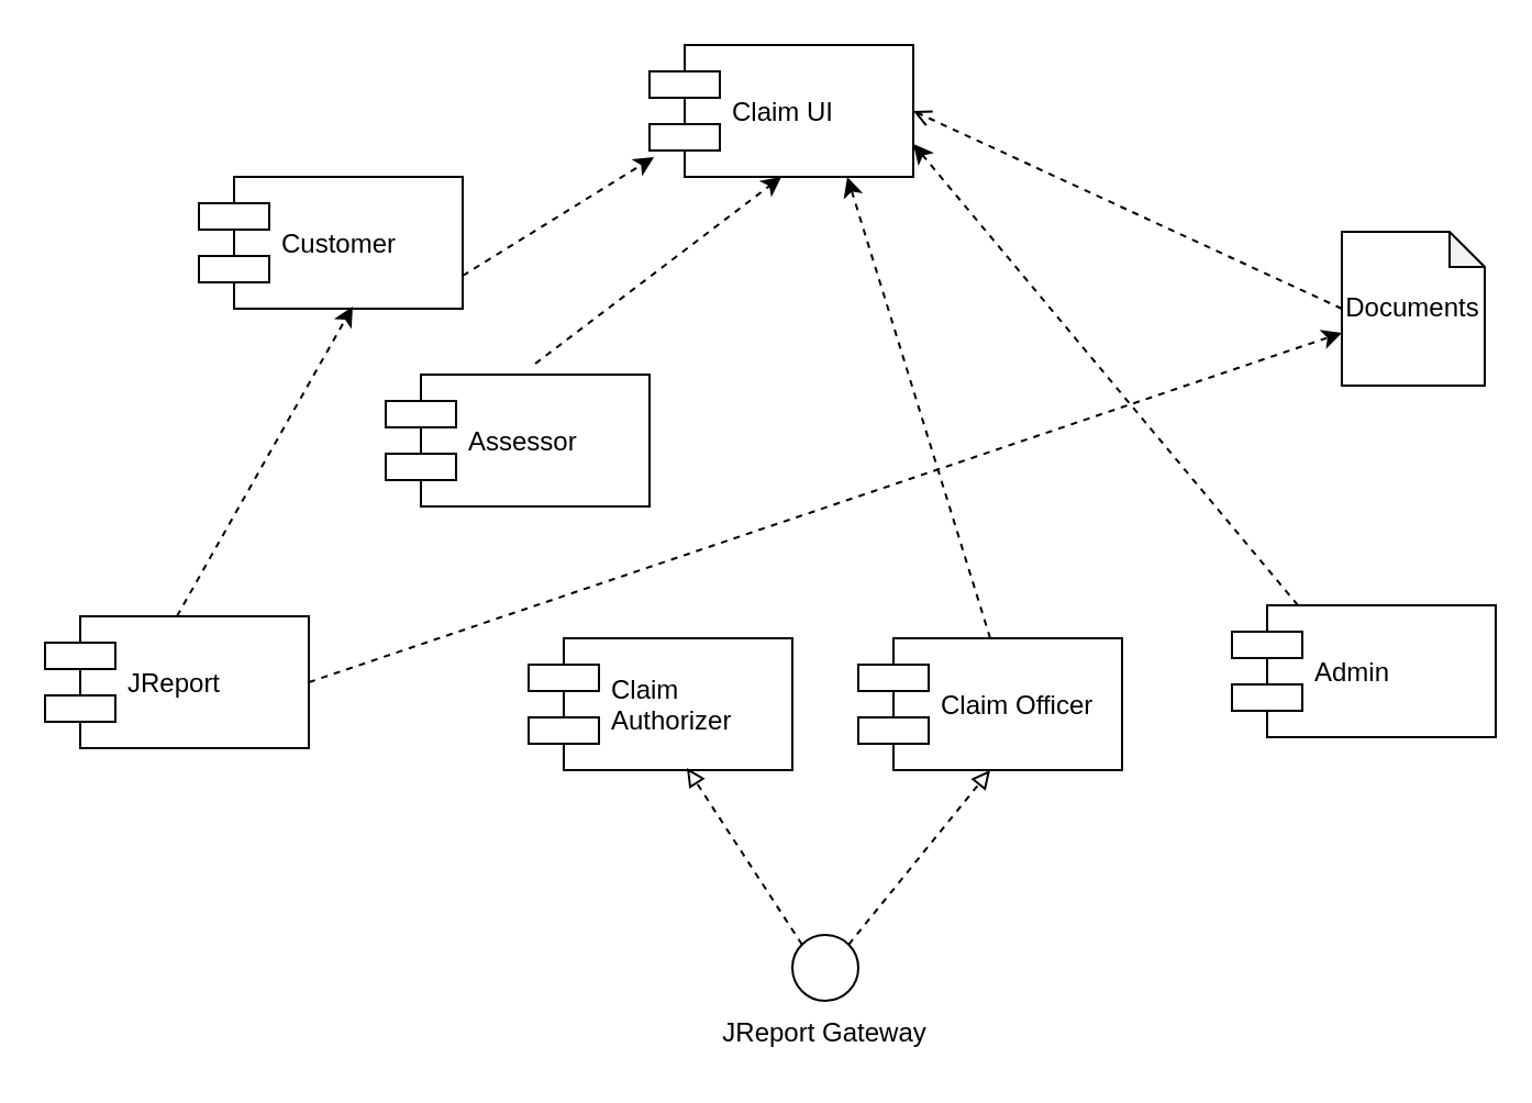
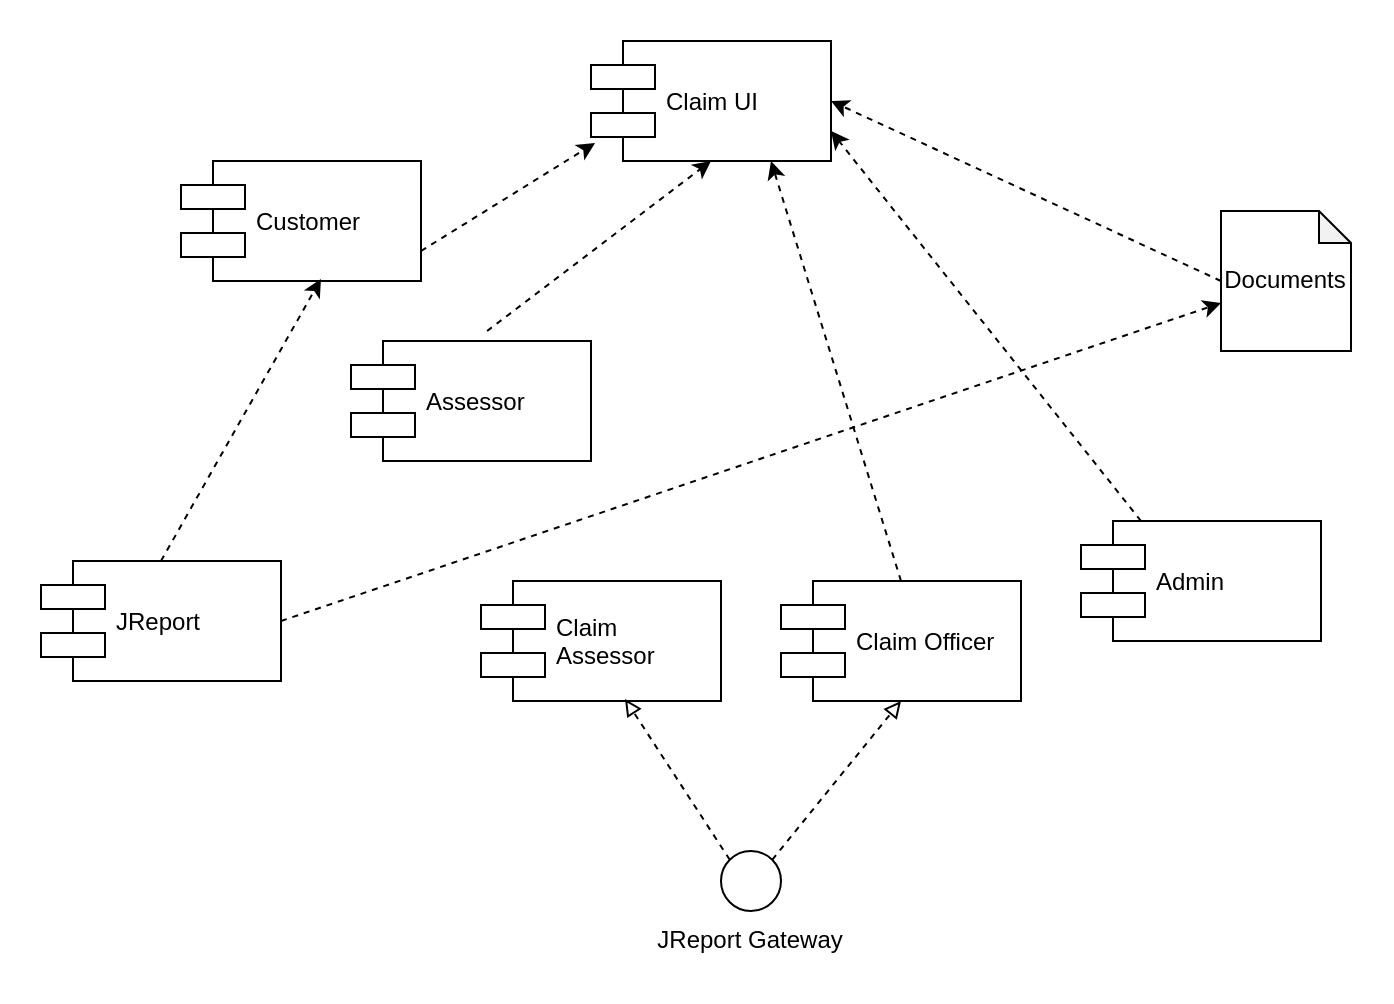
- <mxCell id="16" value="" style="endArrow=open;html=1;entryX=1;entryY=0.5;entryDx=0;entryDy=0;exitX=0;exitY=0.5;exitDx=0;exitDy=0;dashed=1;exitPerimeter=0;" edge="1" parent="1" source="15" target="3"><mxGeometry width="50" height="50" relative="1" as="geometry"><mxPoint x="280" y="195" as="sourcePoint" /><mxPoint x="367" y="141" as="targetPoint" /></mxGeometry></mxCell>
+ <mxCell id="16" value="" style="endArrow=classic;html=1;entryX=1;entryY=0.5;entryDx=0;entryDy=0;exitX=0;exitY=0.5;exitDx=0;exitDy=0;dashed=1;exitPerimeter=0;" edge="1" parent="1" source="15" target="3"><mxGeometry width="50" height="50" relative="1" as="geometry"><mxPoint x="280" y="195" as="sourcePoint" /><mxPoint x="367" y="141" as="targetPoint" /></mxGeometry></mxCell>
- <mxCell id="4" value="Admin" style="shape=component;align=left;spacingLeft=36;" vertex="1" parent="1"><mxGeometry x="560" y="275" width="120" height="60" as="geometry" /></mxCell>
+ <mxCell id="4" value="Admin" style="shape=component;align=left;spacingLeft=36;" vertex="1" parent="1"><mxGeometry x="540" y="260" width="120" height="60" as="geometry" /></mxCell>
- <mxCell id="7" value="Claim&#10;Authorizer" style="shape=component;align=left;spacingLeft=36;" vertex="1" parent="1"><mxGeometry x="240" y="290" width="120" height="60" as="geometry" /></mxCell>
+ <mxCell id="7" value="Claim&#10;Assessor" style="shape=component;align=left;spacingLeft=36;" vertex="1" parent="1"><mxGeometry x="240" y="290" width="120" height="60" as="geometry" /></mxCell>
